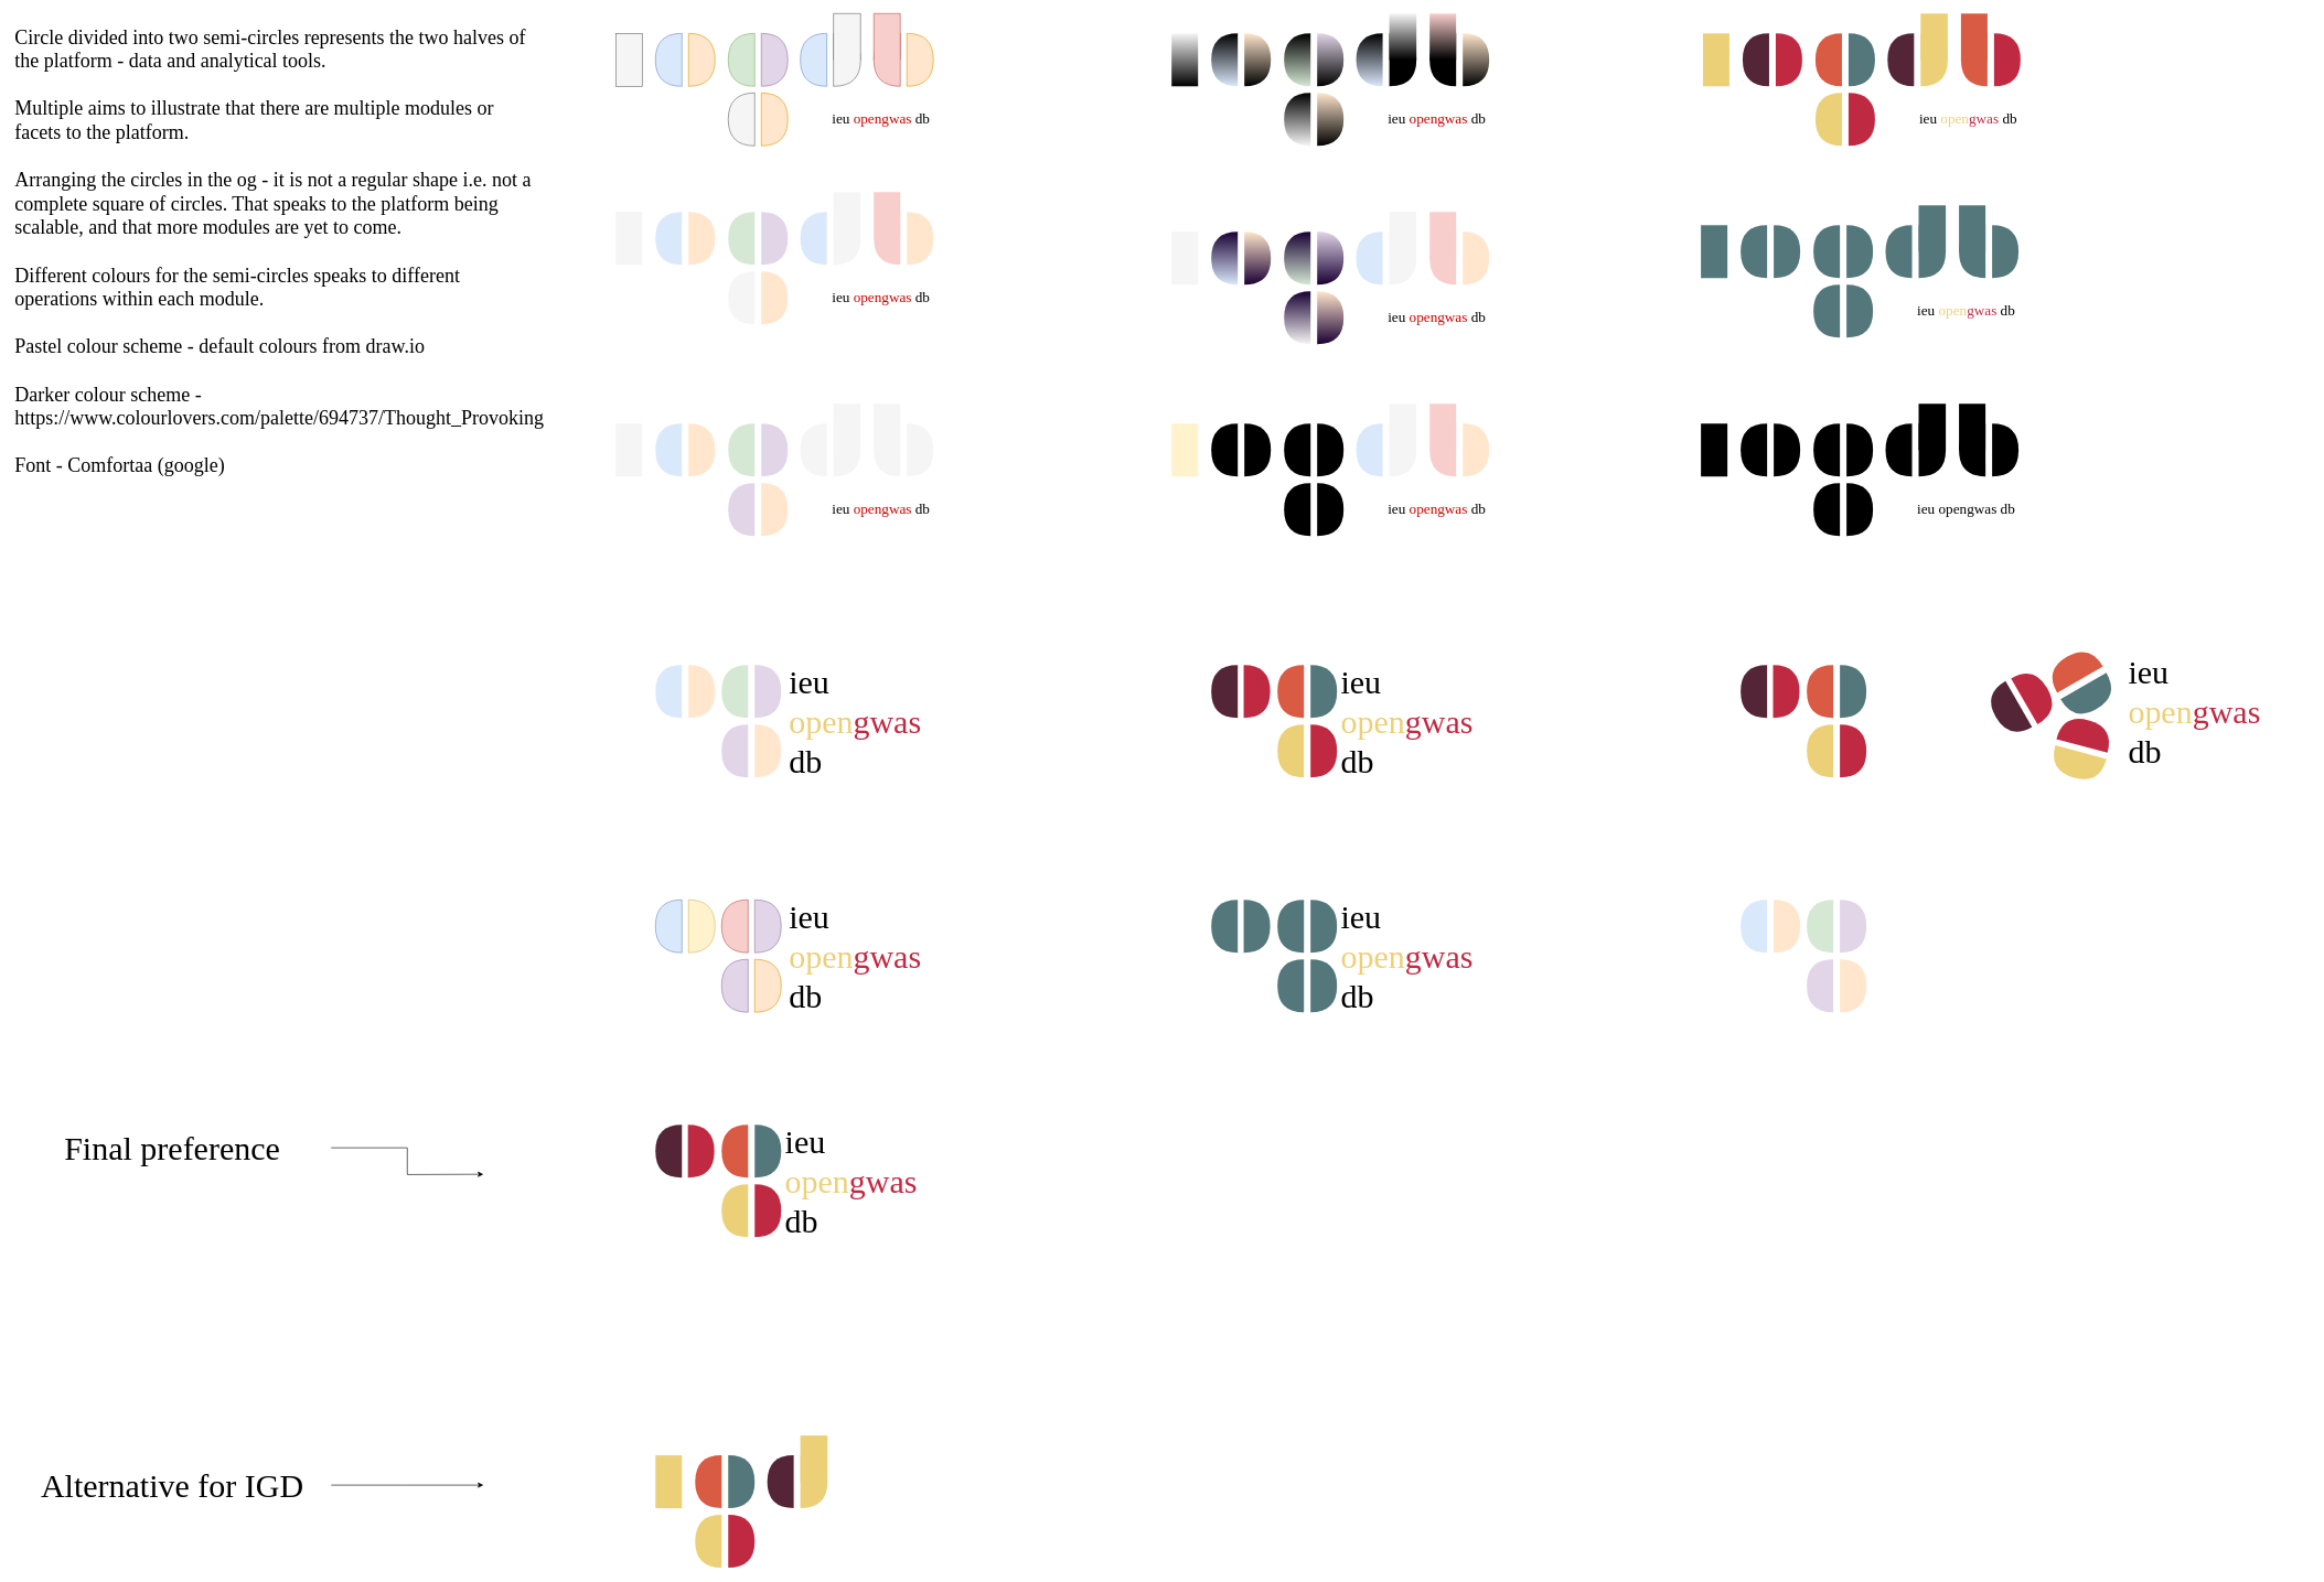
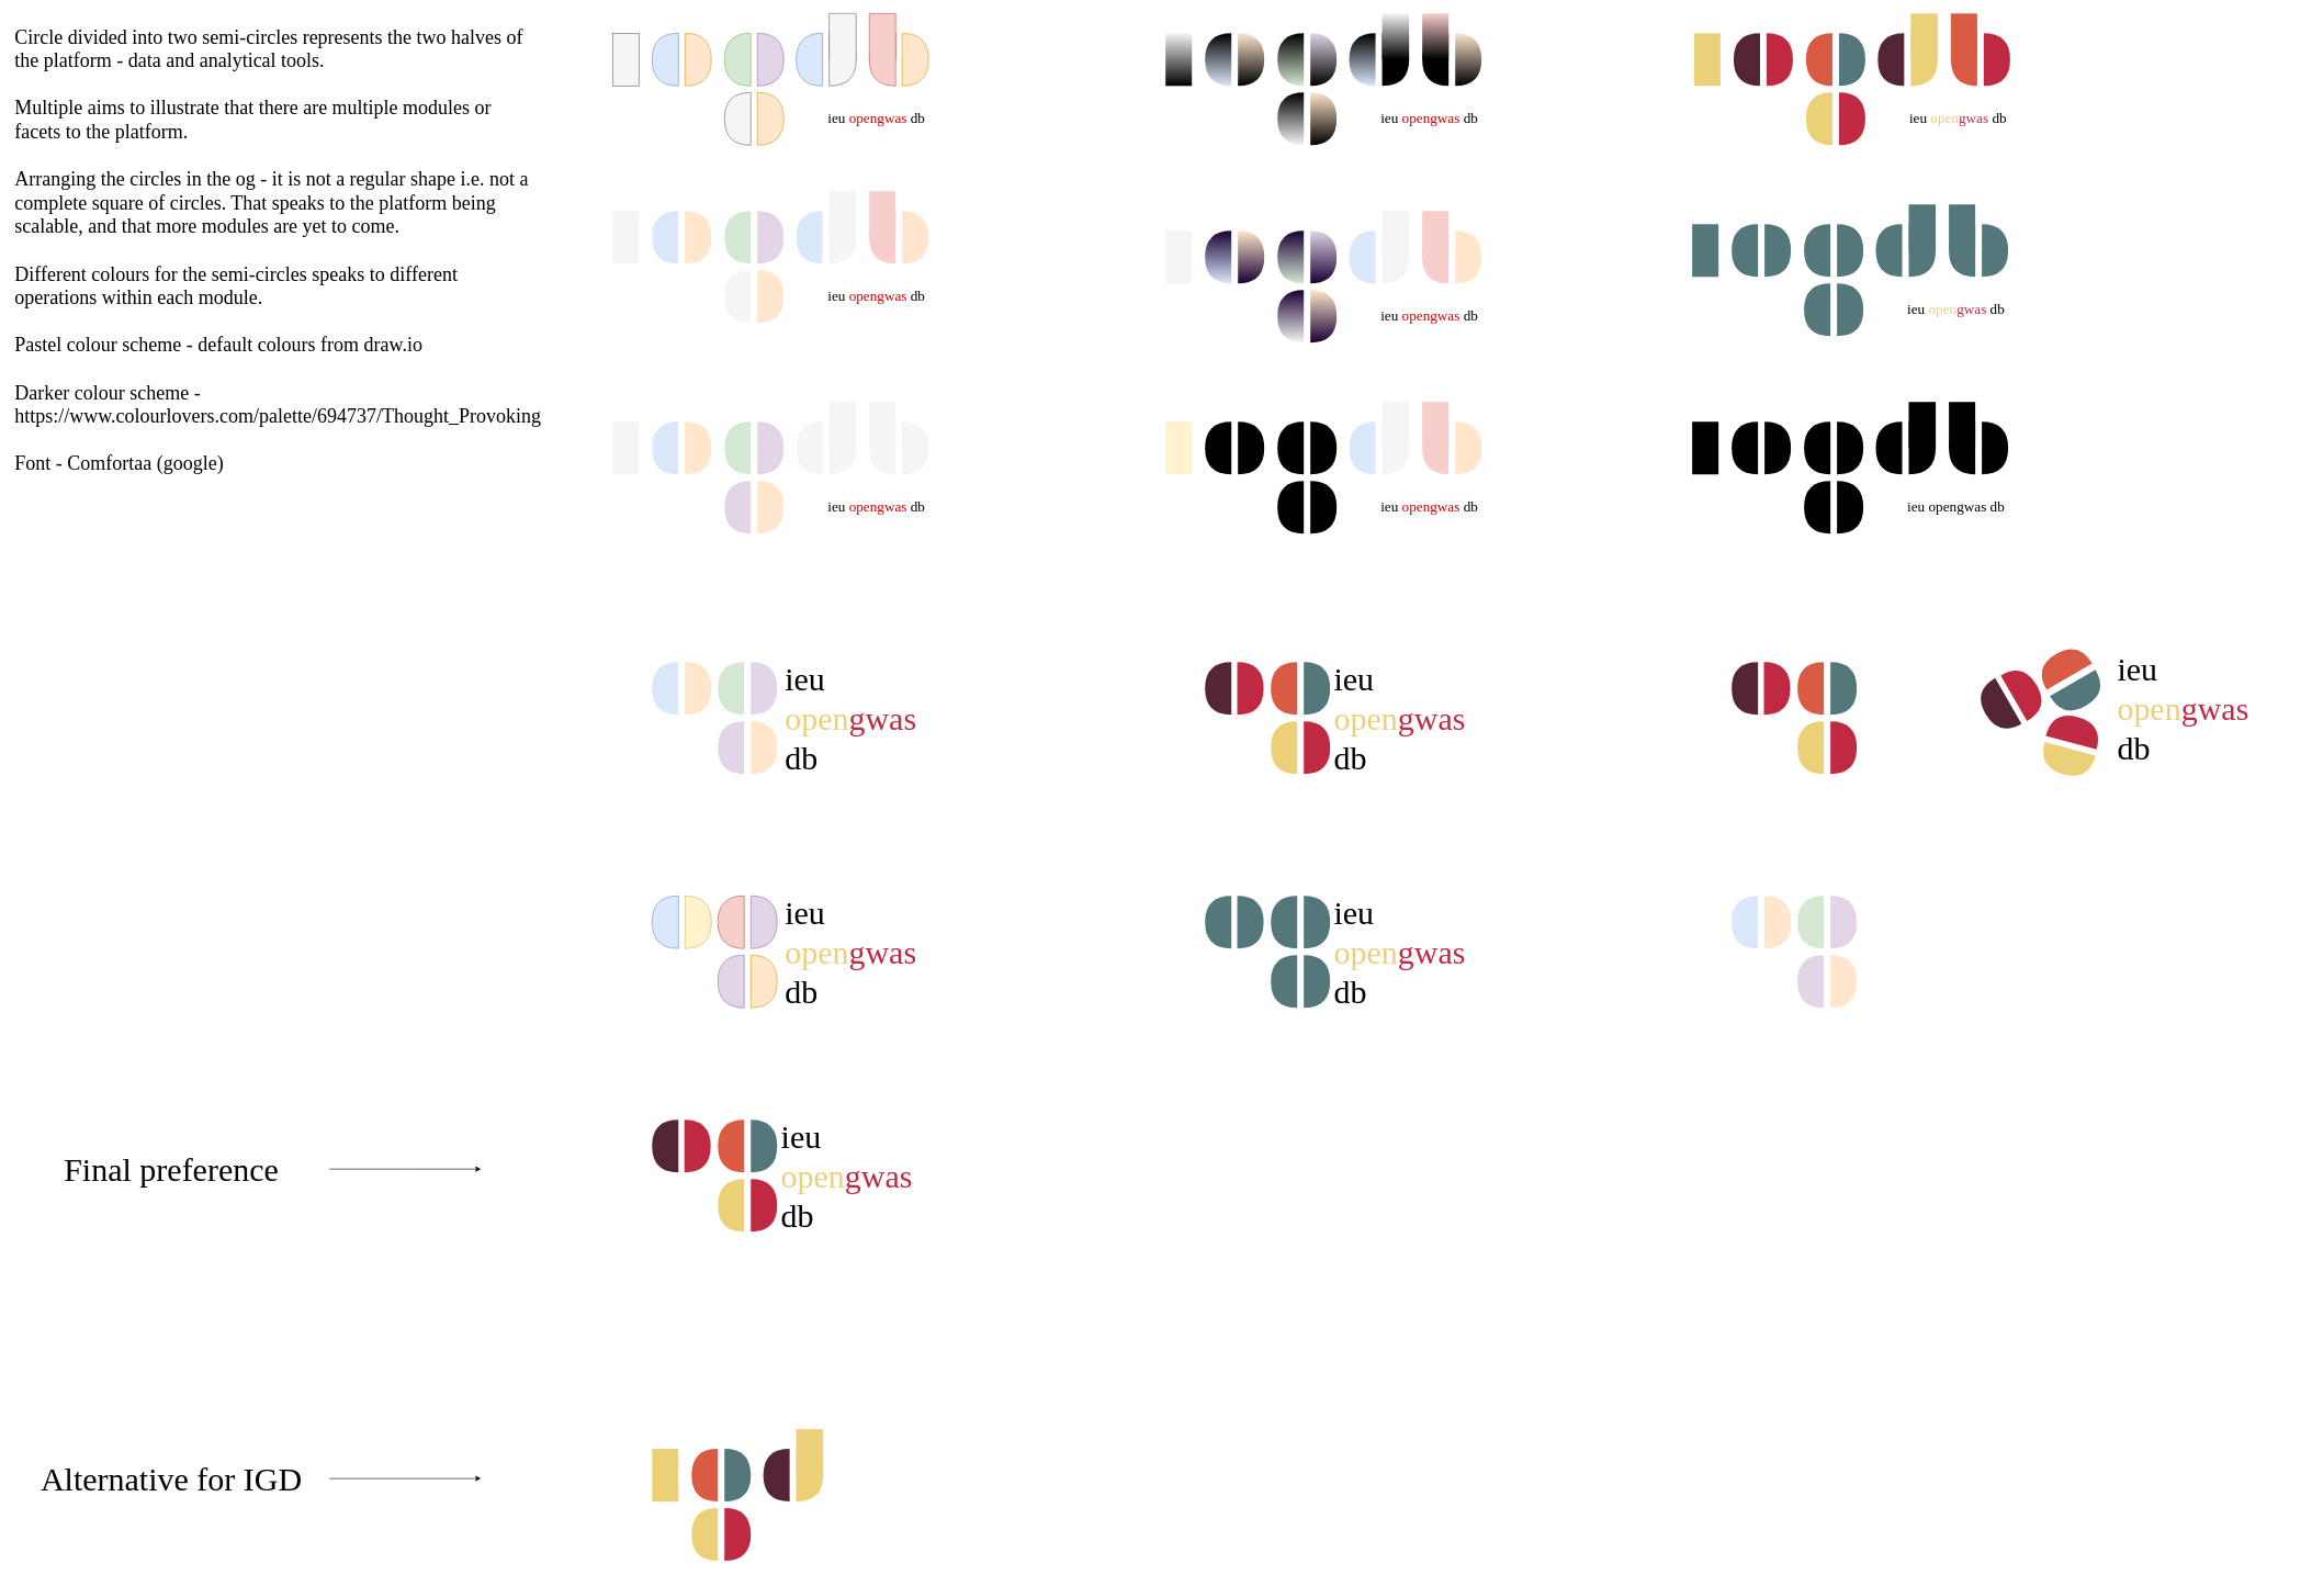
- <mxCell id="187" value="Final preference" style="text;html=1;strokeColor=none;fillColor=none;align=center;verticalAlign=middle;whiteSpace=wrap;rounded=0;fontSize=50;fontFamily=Comfortaa;" parent="1" vertex="1"><mxGeometry x="20" y="1650" width="480" height="170" as="geometry" /></mxCell>
+ <mxCell id="187" value="Final preference" style="text;html=1;strokeColor=none;fillColor=none;align=center;verticalAlign=middle;whiteSpace=wrap;rounded=0;fontSize=50;fontFamily=Comfortaa;" parent="1" vertex="1"><mxGeometry x="20" y="1690" width="480" height="170" as="geometry" /></mxCell>
